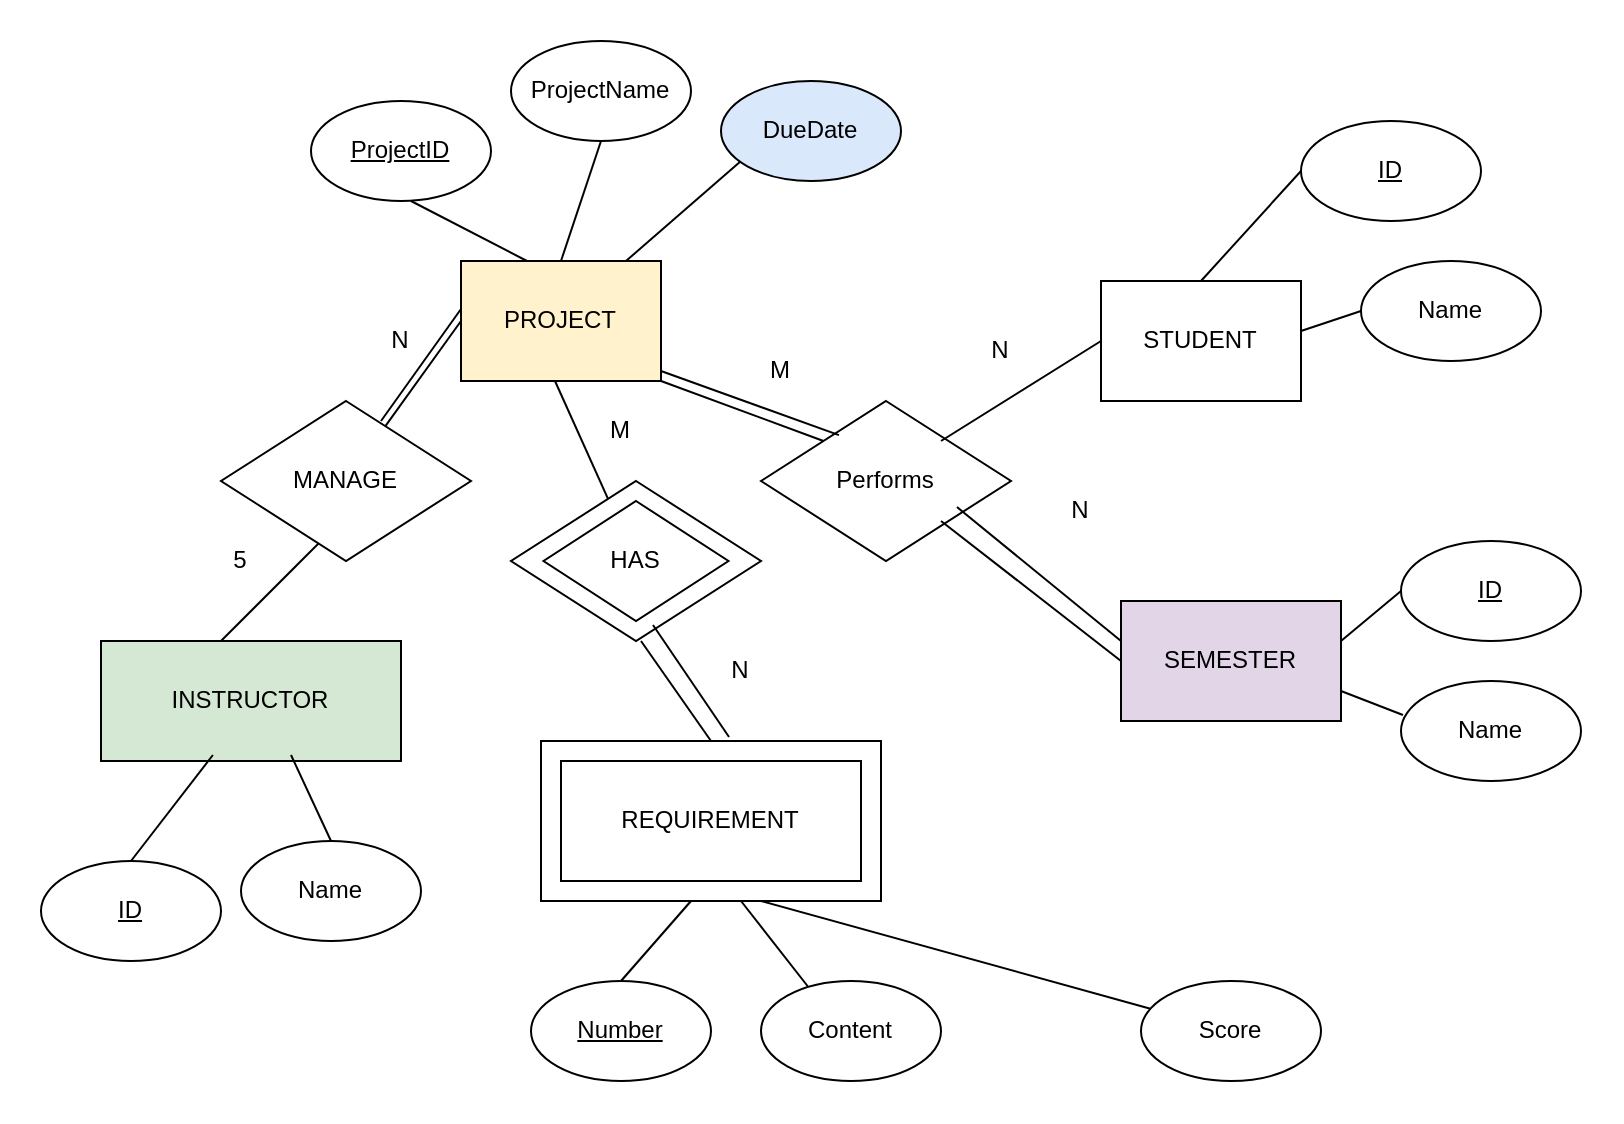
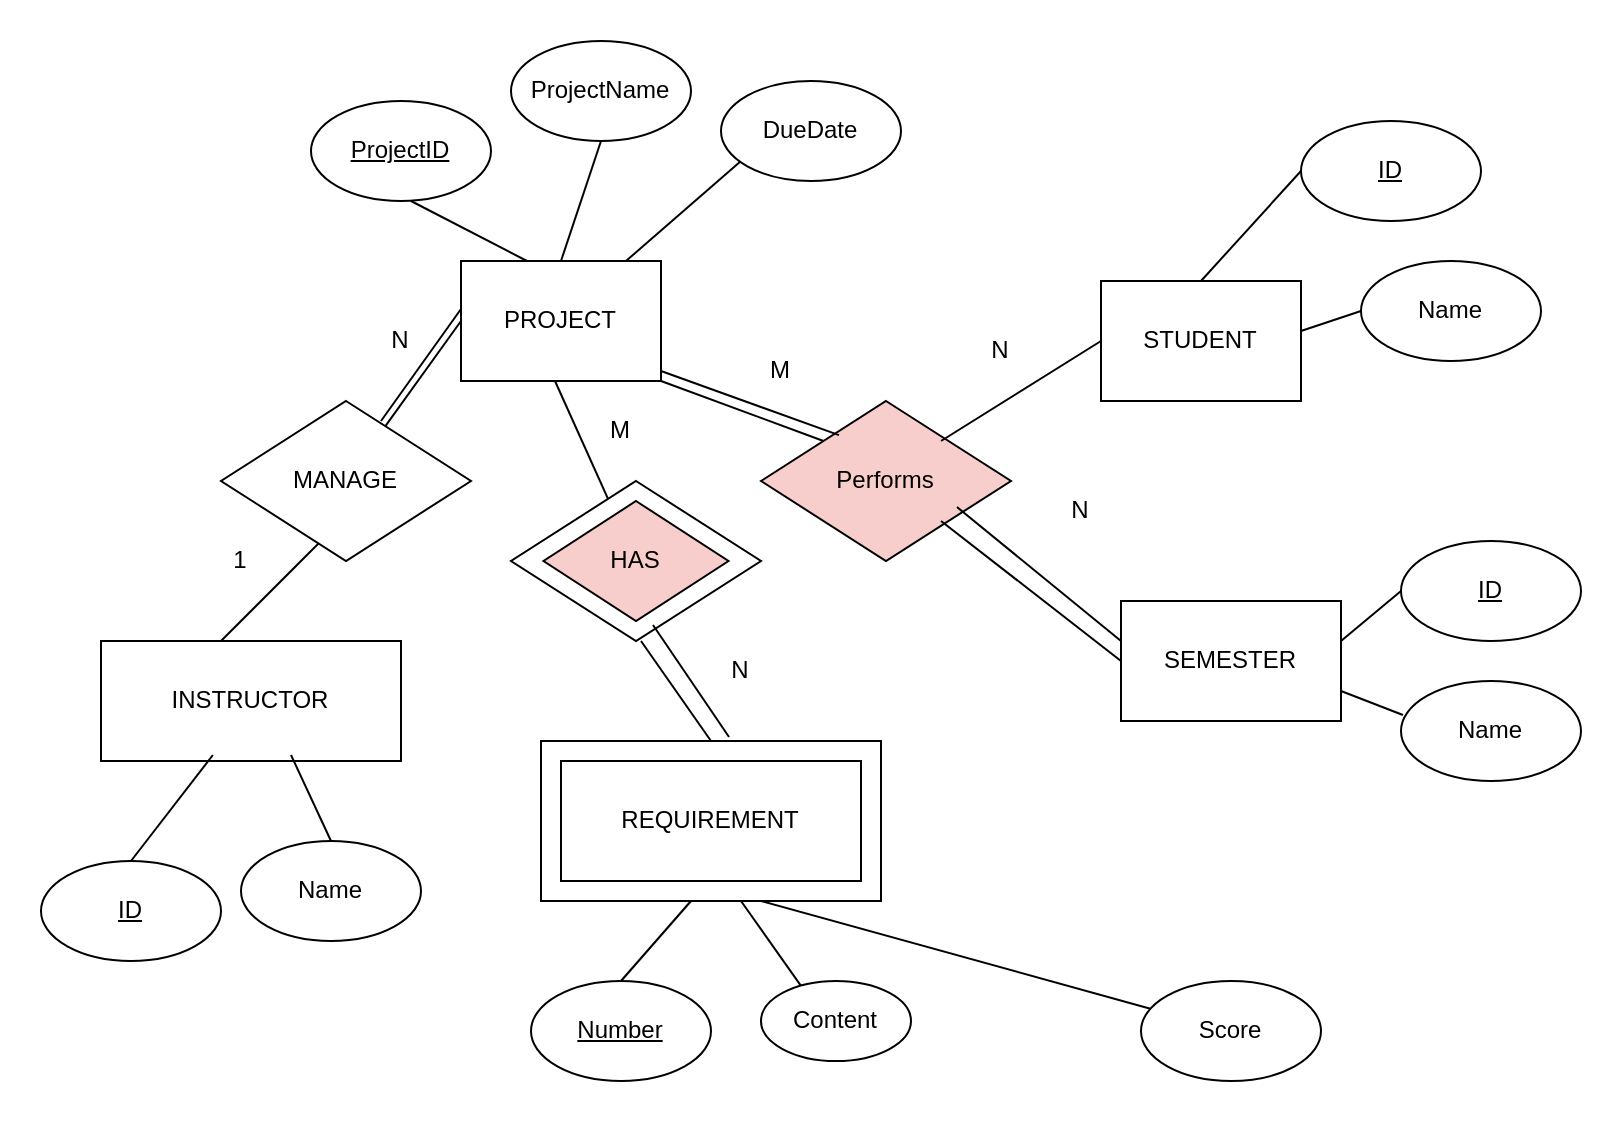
- <mxCell id="30" value="DueDate" style="ellipse;whiteSpace=wrap;html=1;fillColor=#dae8fc;" parent="1" vertex="1"><mxGeometry x="360" y="40" width="90" height="50" as="geometry" /></mxCell>
+ <mxCell id="30" value="DueDate" style="ellipse;whiteSpace=wrap;html=1;" parent="1" vertex="1"><mxGeometry x="360" y="40" width="90" height="50" as="geometry" /></mxCell>
- <mxCell id="2" value="PROJECT" style="rounded=0;whiteSpace=wrap;html=1;fillColor=#fff2cc;" parent="1" vertex="1"><mxGeometry x="230" y="130" width="100" height="60" as="geometry" /></mxCell>
+ <mxCell id="2" value="PROJECT" style="rounded=0;whiteSpace=wrap;html=1;" parent="1" vertex="1"><mxGeometry x="230" y="130" width="100" height="60" as="geometry" /></mxCell>
- <mxCell id="7" value="Performs" style="rhombus;whiteSpace=wrap;html=1;" parent="1" vertex="1"><mxGeometry x="380" y="200" width="125" height="80" as="geometry" /></mxCell>
+ <mxCell id="7" value="Performs" style="rhombus;whiteSpace=wrap;html=1;fillColor=#f8cecc;" parent="1" vertex="1"><mxGeometry x="380" y="200" width="125" height="80" as="geometry" /></mxCell>
- <mxCell id="22" value="5" style="text;html=1;align=center;verticalAlign=middle;whiteSpace=wrap;rounded=0;" parent="1" vertex="1"><mxGeometry x="90" y="265" width="60" height="30" as="geometry" /></mxCell>
+ <mxCell id="22" value="1" style="text;html=1;align=center;verticalAlign=middle;whiteSpace=wrap;rounded=0;" parent="1" vertex="1"><mxGeometry x="90" y="265" width="60" height="30" as="geometry" /></mxCell>
- <mxCell id="17" value="HAS" style="rhombus;whiteSpace=wrap;html=1;" parent="1" vertex="1"><mxGeometry x="271.25" y="250" width="92.5" height="60" as="geometry" /></mxCell>
+ <mxCell id="17" value="HAS" style="rhombus;whiteSpace=wrap;html=1;fillColor=#f8cecc;" parent="1" vertex="1"><mxGeometry x="271.25" y="250" width="92.5" height="60" as="geometry" /></mxCell>
- <mxCell id="4" value="SEMESTER" style="rounded=0;whiteSpace=wrap;html=1;fillColor=#e1d5e7;" parent="1" vertex="1"><mxGeometry x="560" y="300" width="110" height="60" as="geometry" /></mxCell>
+ <mxCell id="4" value="SEMESTER" style="rounded=0;whiteSpace=wrap;html=1;" parent="1" vertex="1"><mxGeometry x="560" y="300" width="110" height="60" as="geometry" /></mxCell>
- <mxCell id="6" value="INSTRUCTOR" style="rounded=0;whiteSpace=wrap;html=1;fillColor=#d5e8d4;" parent="1" vertex="1"><mxGeometry x="50" y="320" width="150" height="60" as="geometry" /></mxCell>
+ <mxCell id="6" value="INSTRUCTOR" style="rounded=0;whiteSpace=wrap;html=1;" parent="1" vertex="1"><mxGeometry x="50" y="320" width="150" height="60" as="geometry" /></mxCell>
- <mxCell id="40" value="Content" style="ellipse;whiteSpace=wrap;html=1;" parent="1" vertex="1"><mxGeometry x="380" y="490" width="90" height="50" as="geometry" /></mxCell>
+ <mxCell id="40" value="Content" style="ellipse;whiteSpace=wrap;html=1;" parent="1" vertex="1"><mxGeometry x="380" y="490" width="75" height="40" as="geometry" /></mxCell>
